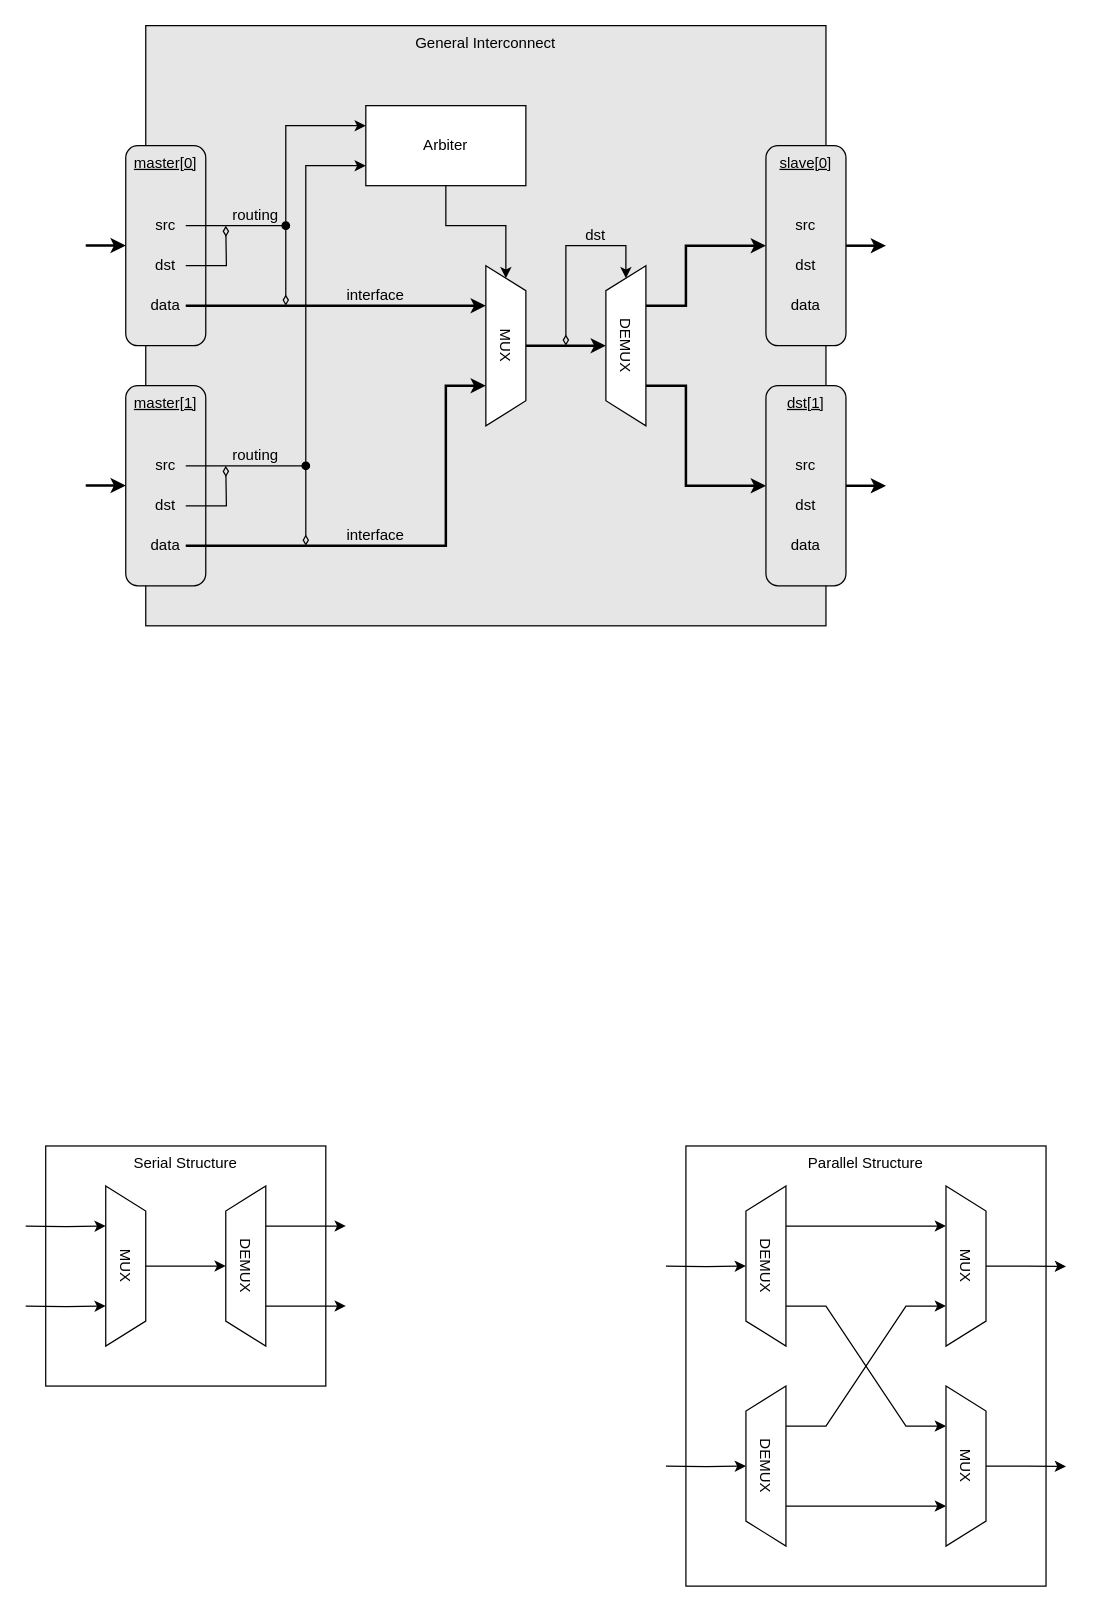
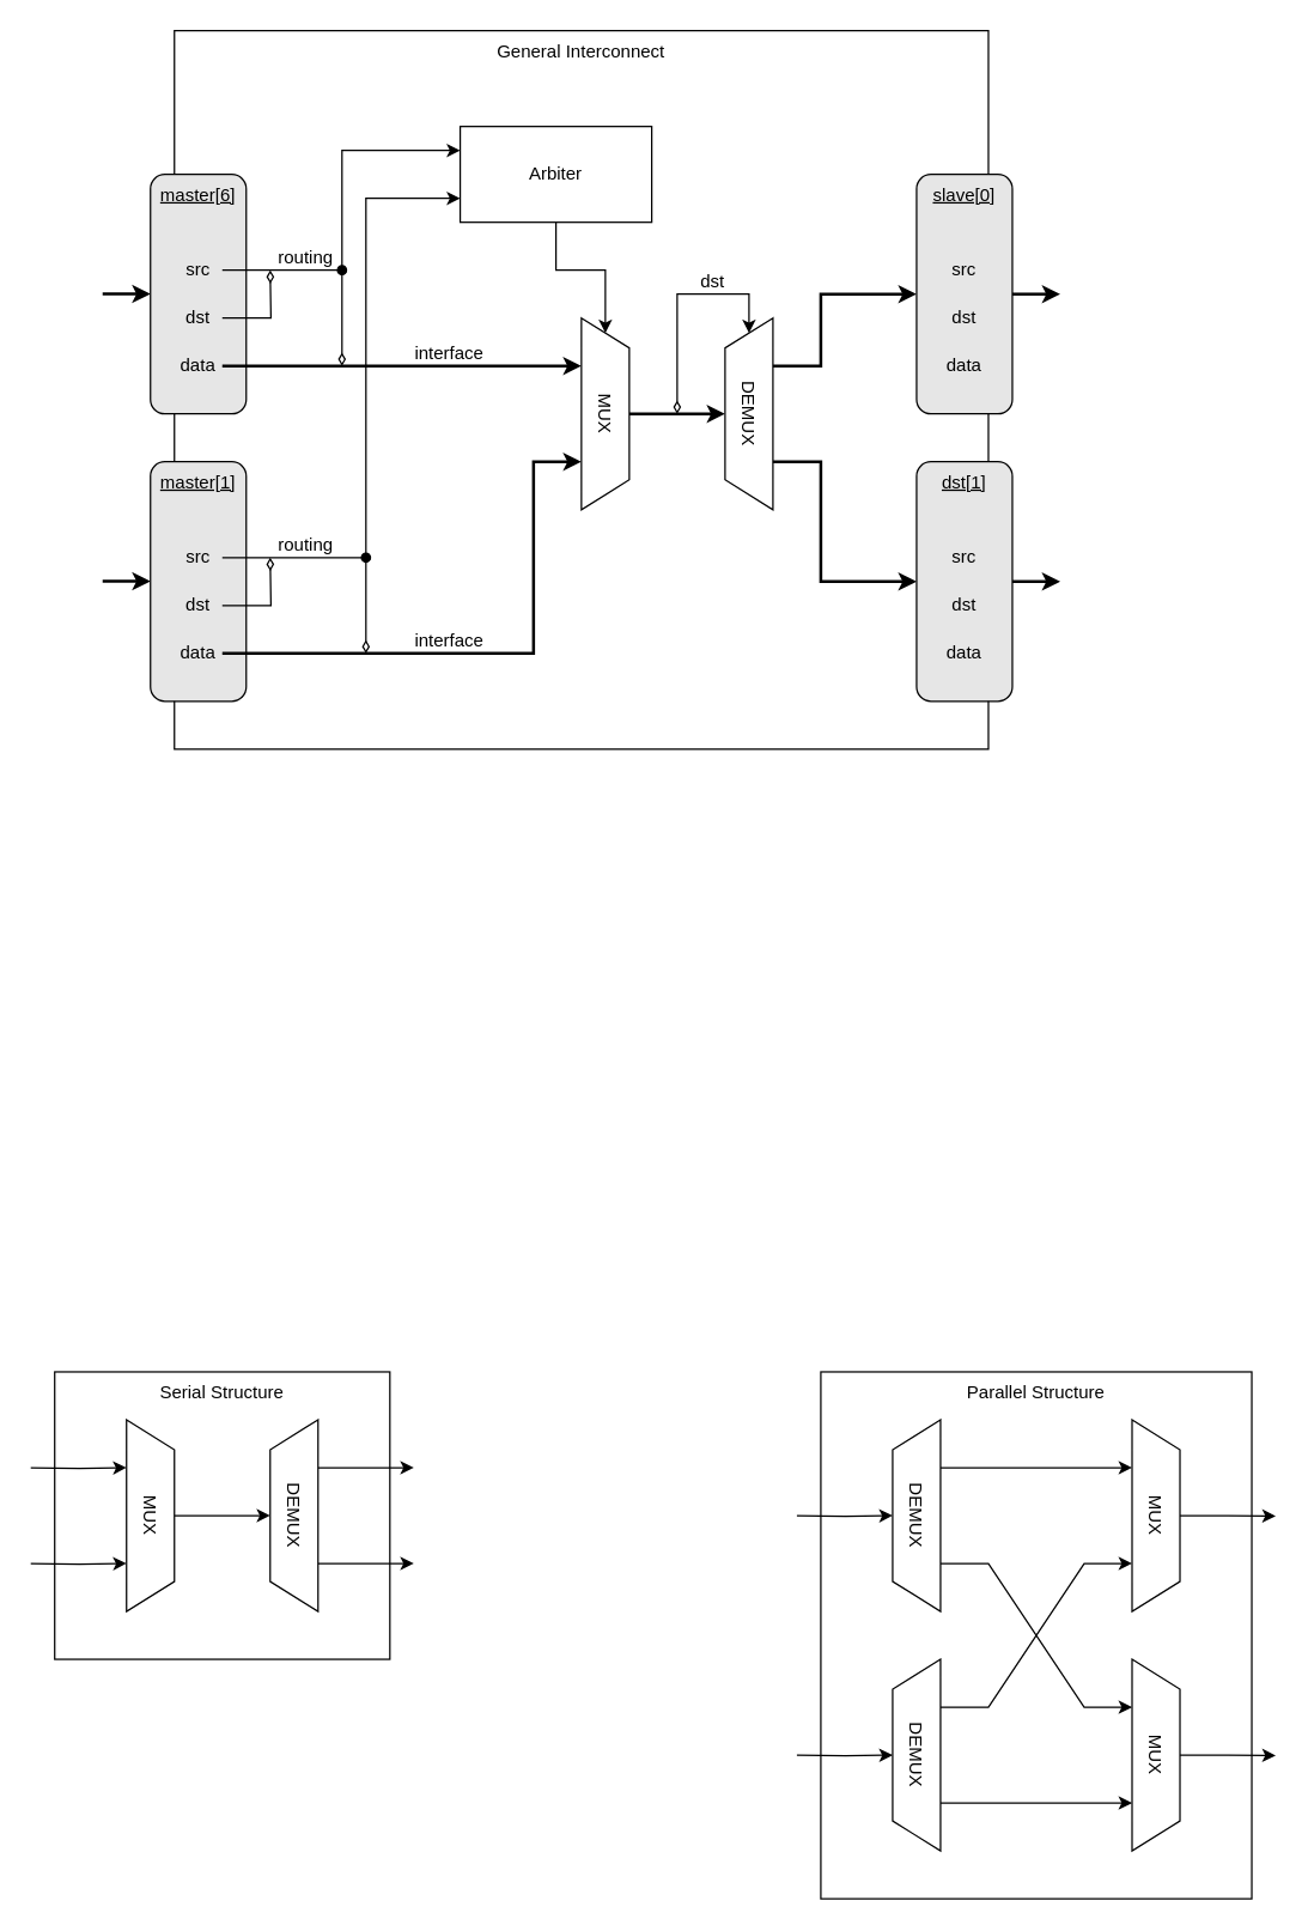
- <mxCell id="4" value="General Interconnect" style="rounded=0;whiteSpace=wrap;html=1;verticalAlign=top;fillColor=#e6e6e6;" parent="1" vertex="1"><mxGeometry x="116" y="20" width="544" height="480" as="geometry" /></mxCell>
+ <mxCell id="4" value="General Interconnect" style="rounded=0;whiteSpace=wrap;html=1;verticalAlign=top;" parent="1" vertex="1"><mxGeometry x="116" y="20" width="544" height="480" as="geometry" /></mxCell>
- <mxCell id="6" value="Arbiter" style="rounded=0;whiteSpace=wrap;html=1;" parent="1" vertex="1"><mxGeometry x="292" y="84" width="128" height="64" as="geometry" /></mxCell>
+ <mxCell id="6" value="Arbiter" style="rounded=0;whiteSpace=wrap;html=1;" parent="1" vertex="1"><mxGeometry x="307" y="84" width="128" height="64" as="geometry" /></mxCell>
- <mxCell id="10" value="&lt;u&gt;master[0]&lt;/u&gt;" style="rounded=1;whiteSpace=wrap;html=1;fillColor=#E6E6E6;verticalAlign=top;" parent="1" vertex="1"><mxGeometry x="100" y="116" width="64" height="160" as="geometry" /></mxCell>
+ <mxCell id="10" value="&lt;u&gt;master[6]&lt;/u&gt;" style="rounded=1;whiteSpace=wrap;html=1;fillColor=#E6E6E6;verticalAlign=top;" parent="1" vertex="1"><mxGeometry x="100" y="116" width="64" height="160" as="geometry" /></mxCell>
